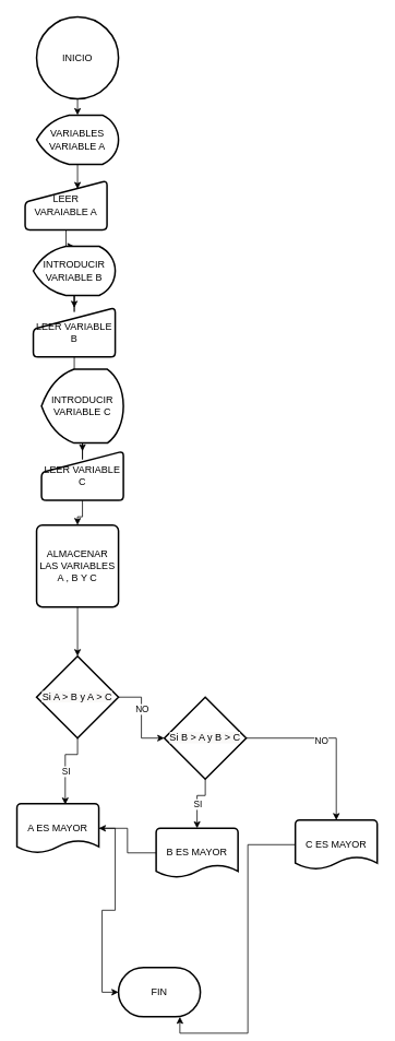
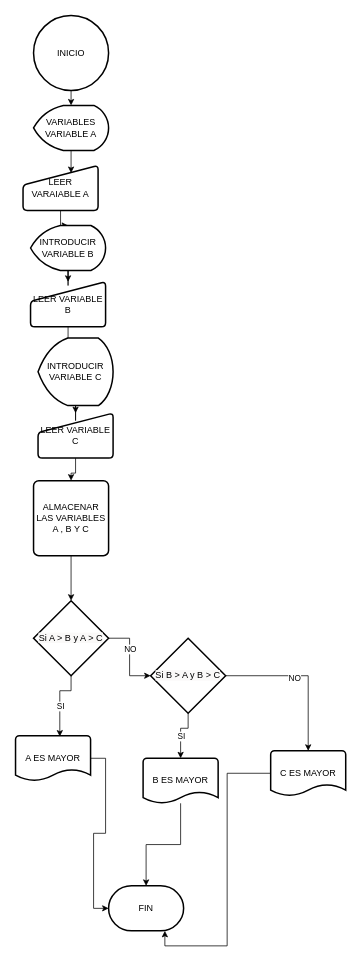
- <mxCell id="30" style="edgeStyle=orthogonalEdgeStyle;rounded=0;orthogonalLoop=1;jettySize=auto;html=1;fontColor=#000000;" edge="1" parent="1" source="31" target="24"><mxGeometry relative="1" as="geometry" /></mxCell>
+ <mxCell id="30" style="edgeStyle=orthogonalEdgeStyle;rounded=0;orthogonalLoop=1;jettySize=auto;html=1;fontColor=#000000;" edge="1" parent="1" source="31" target="34"><mxGeometry relative="1" as="geometry" /></mxCell>
